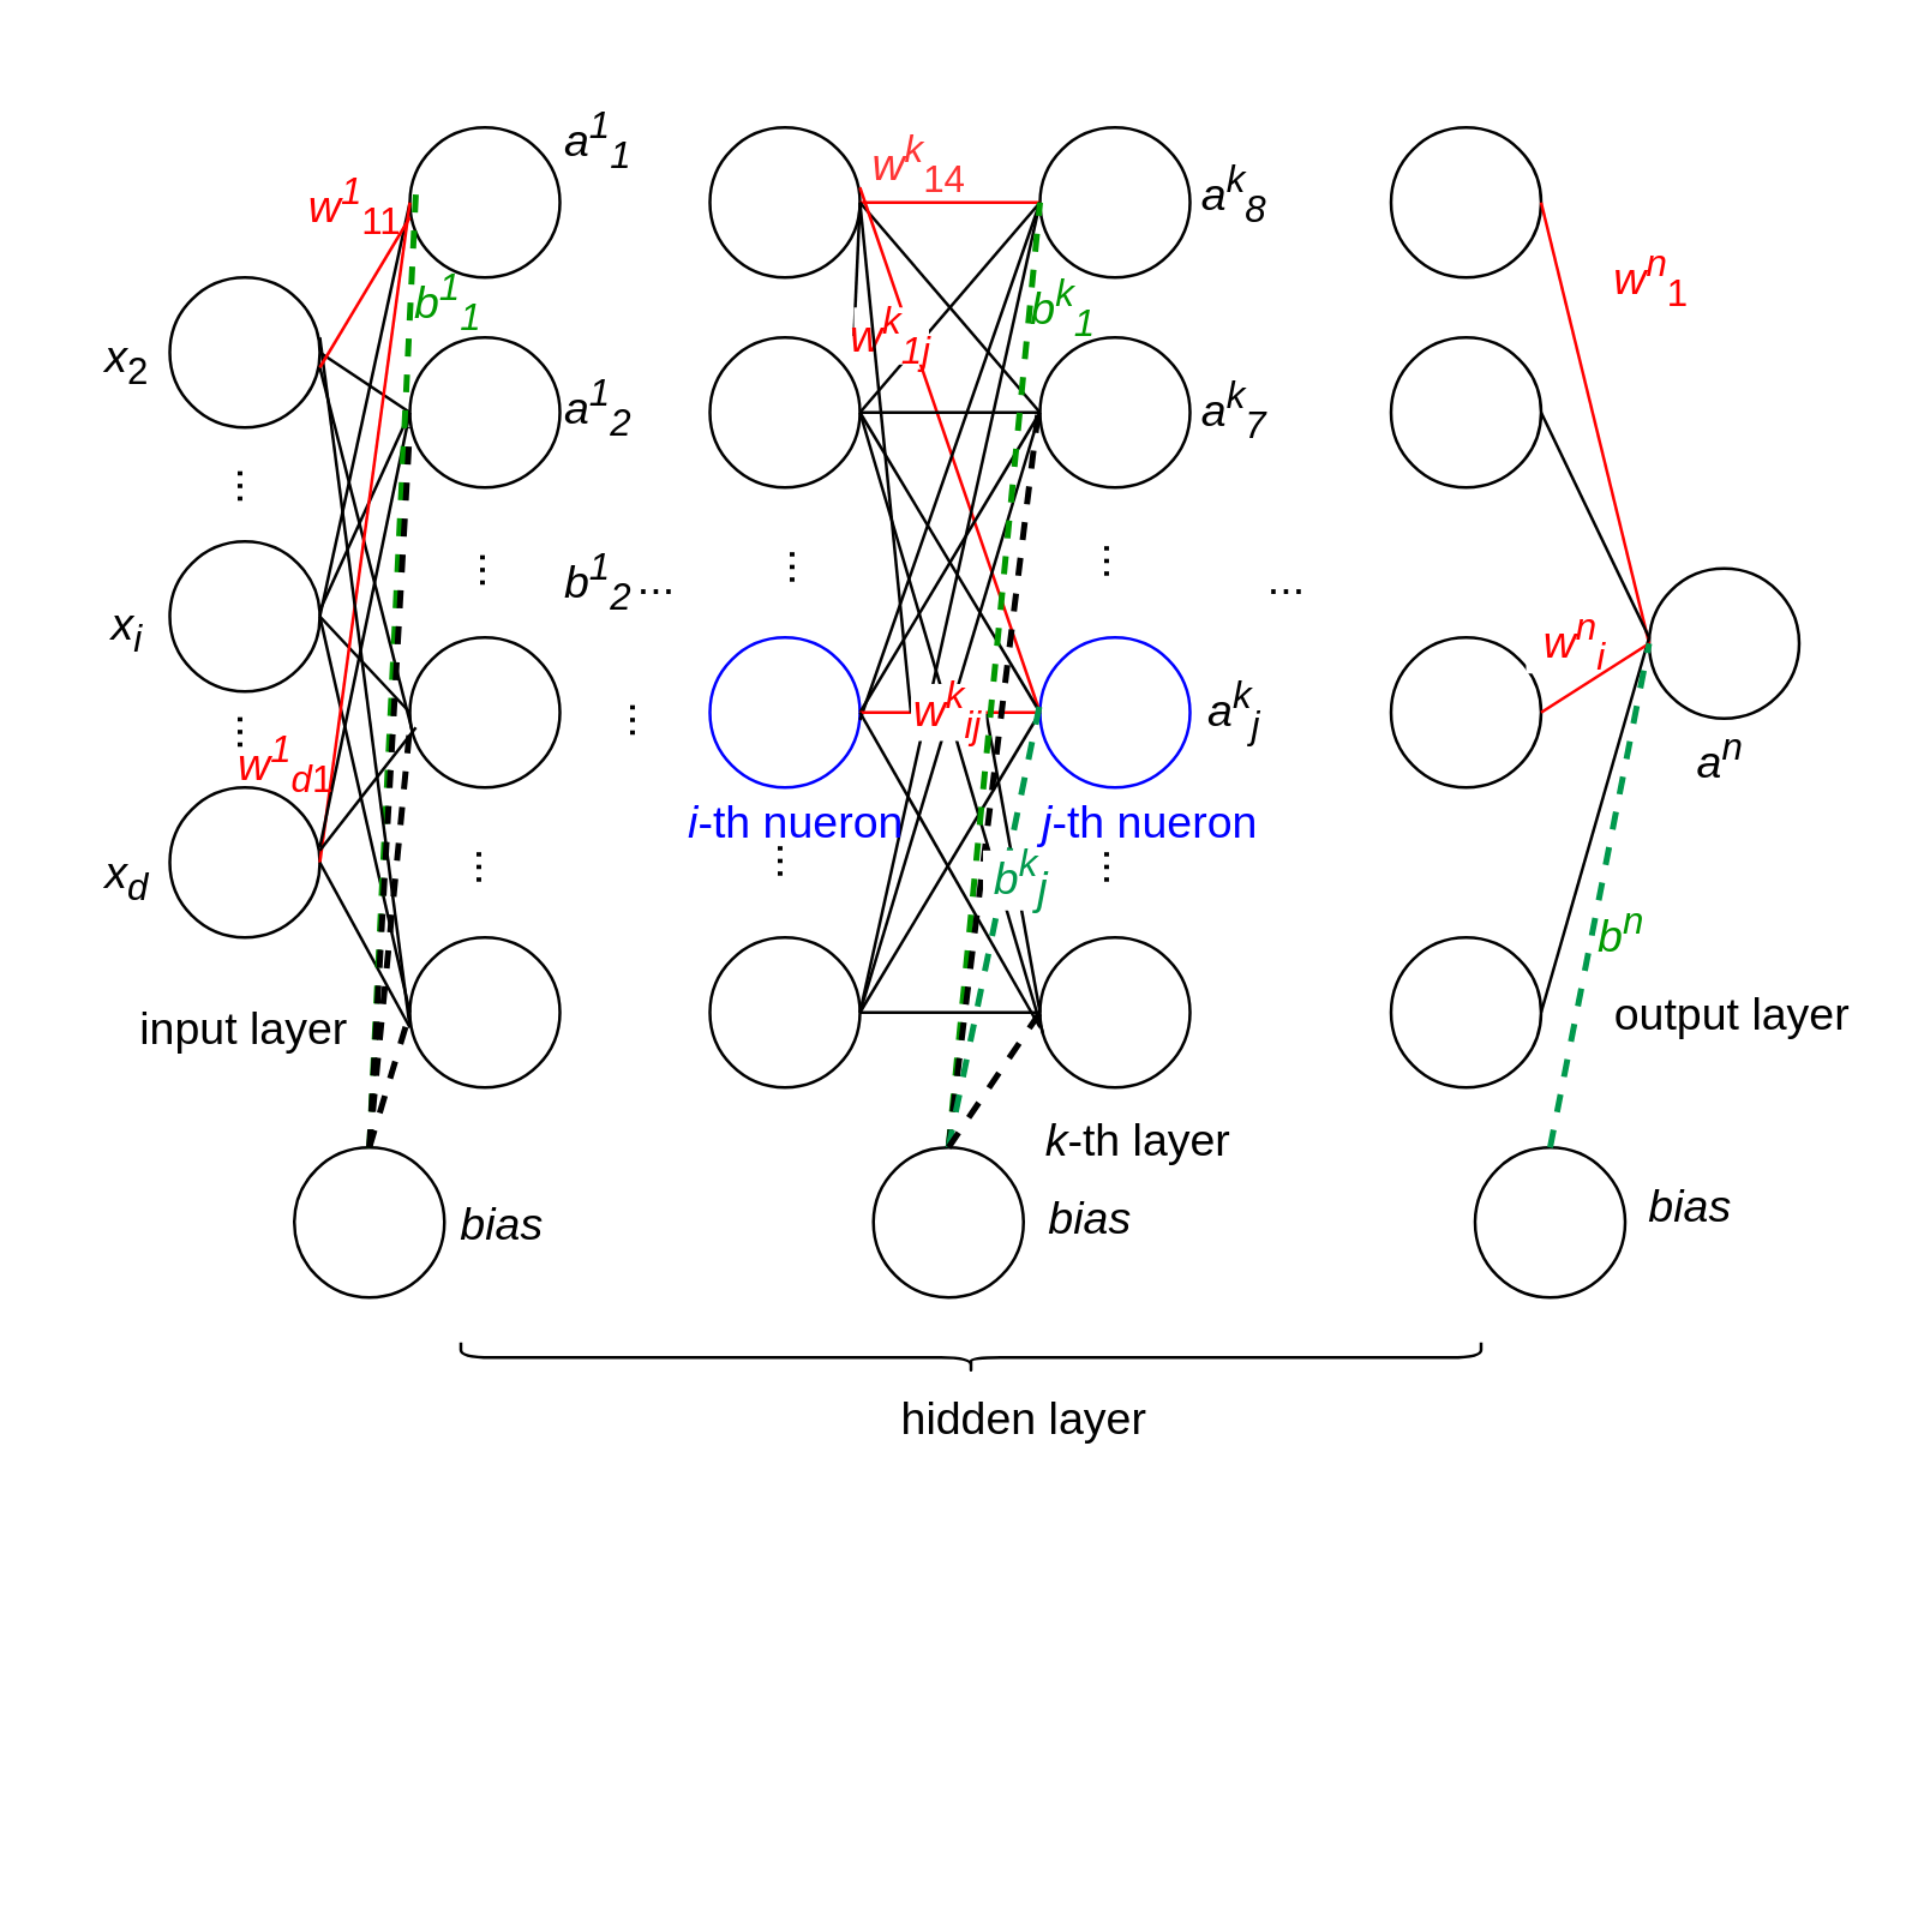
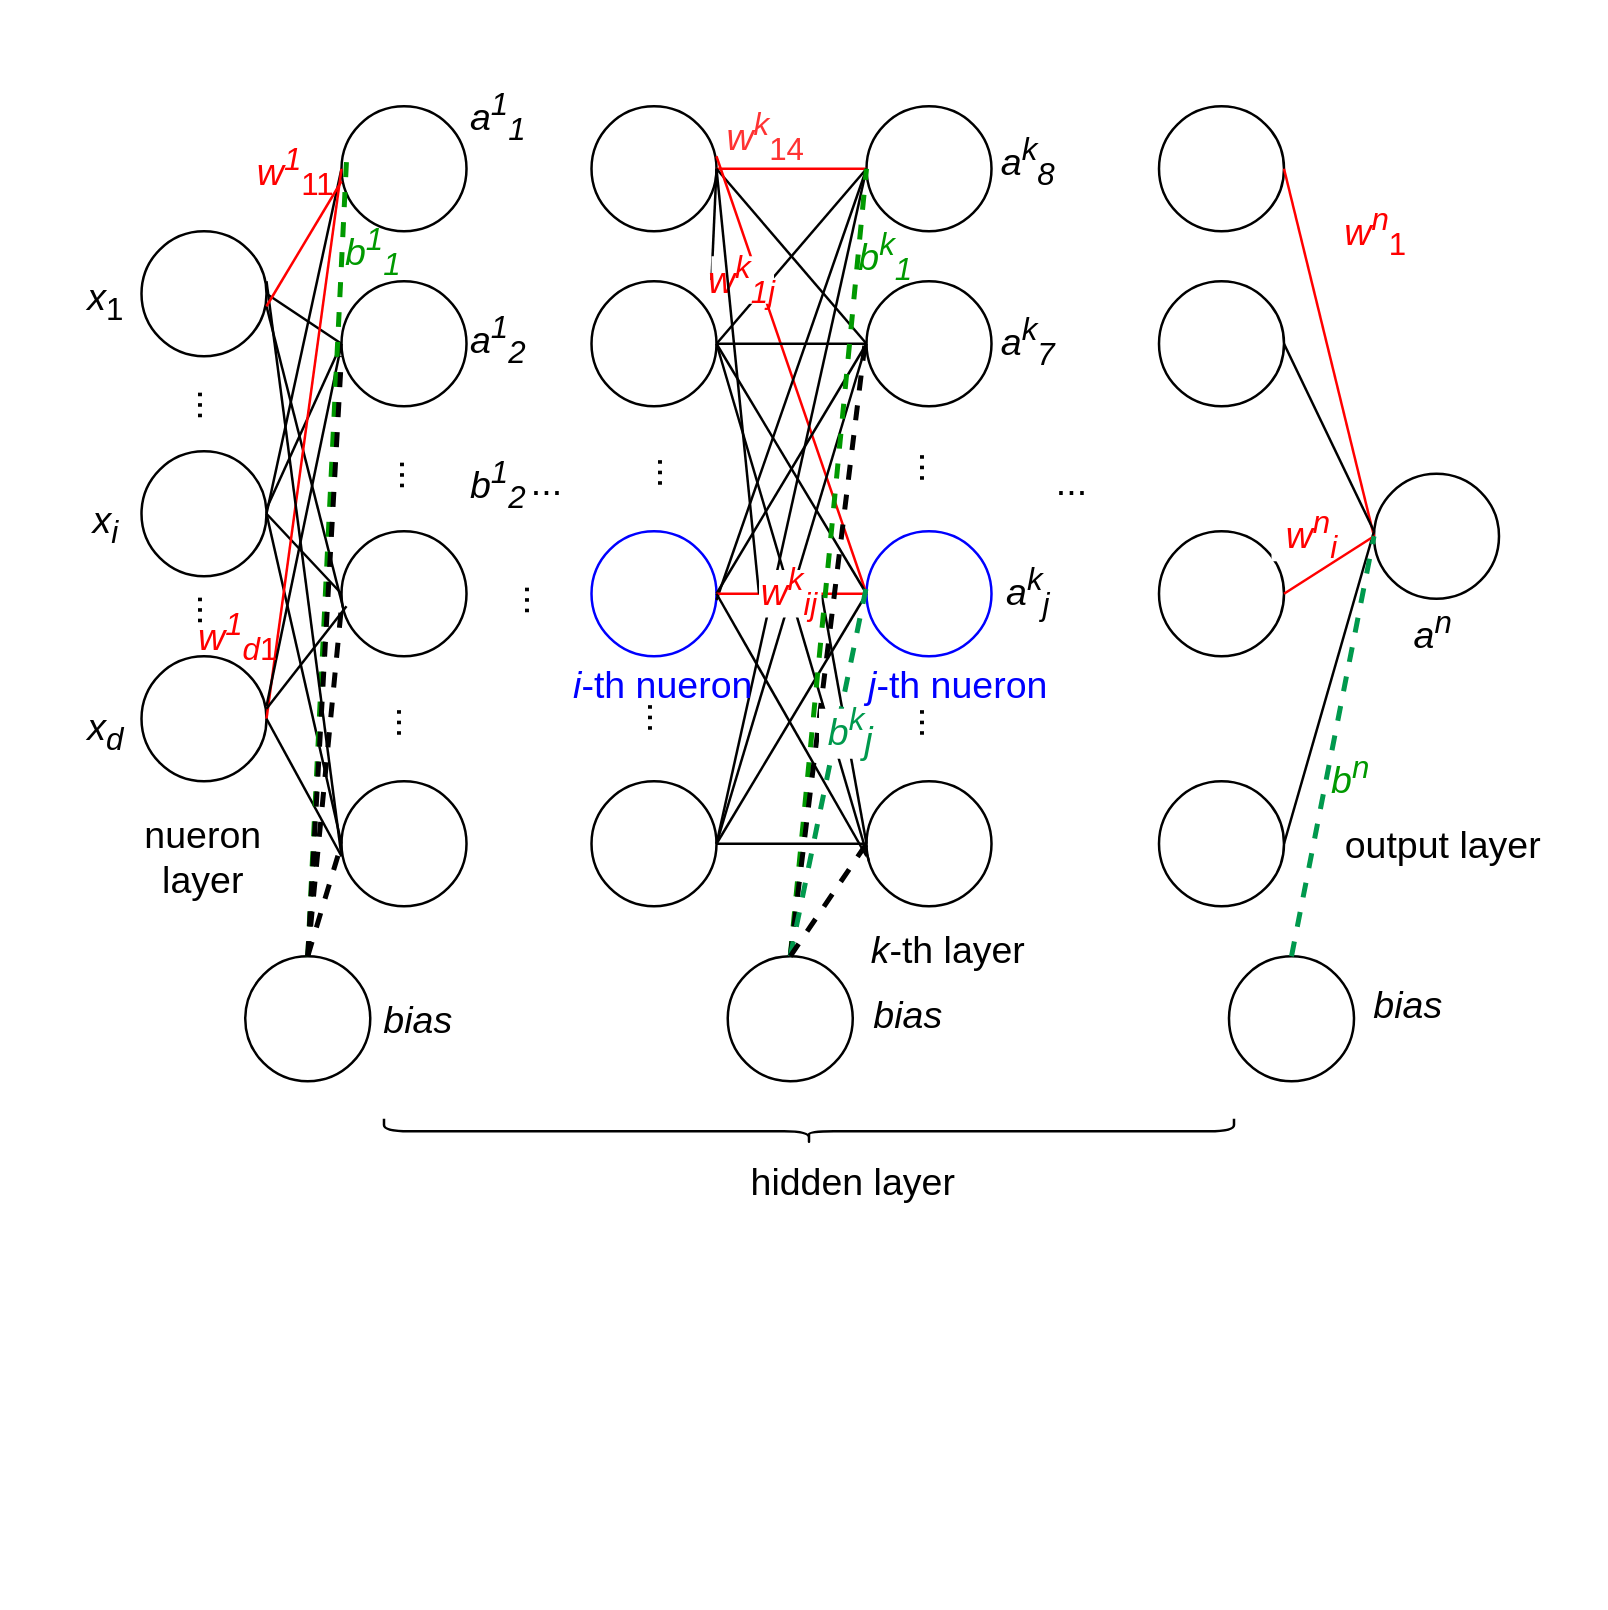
- <mxCell id="67" value="&lt;font style=&quot;font-size: 15px;&quot;&gt;&lt;i&gt;x&lt;/i&gt;&lt;sub&gt;2&lt;/sub&gt;&lt;/font&gt;" style="rounded=0;whiteSpace=wrap;html=1;fillColor=none;strokeColor=none;" parent="1" vertex="1"><mxGeometry x="20" y="90" width="44" height="60" as="geometry" /></mxCell>
+ <mxCell id="67" value="&lt;font style=&quot;font-size: 15px;&quot;&gt;&lt;i&gt;x&lt;/i&gt;&lt;sub&gt;1&lt;/sub&gt;&lt;/font&gt;" style="rounded=0;whiteSpace=wrap;html=1;fillColor=none;strokeColor=none;" parent="1" vertex="1"><mxGeometry x="20" y="90" width="44" height="60" as="geometry" /></mxCell>
- <mxCell id="62" value="&lt;font style=&quot;font-size: 15px;&quot;&gt;input layer&lt;/font&gt;" style="rounded=0;whiteSpace=wrap;html=1;fillColor=none;strokeColor=none;" parent="1" vertex="1"><mxGeometry x="41" y="312" width="80" height="60" as="geometry" /></mxCell>
+ <mxCell id="62" value="&lt;font style=&quot;font-size: 15px;&quot;&gt;nueron layer&lt;/font&gt;" style="rounded=0;whiteSpace=wrap;html=1;fillColor=none;strokeColor=none;" parent="1" vertex="1"><mxGeometry x="41" y="312" width="80" height="60" as="geometry" /></mxCell>
